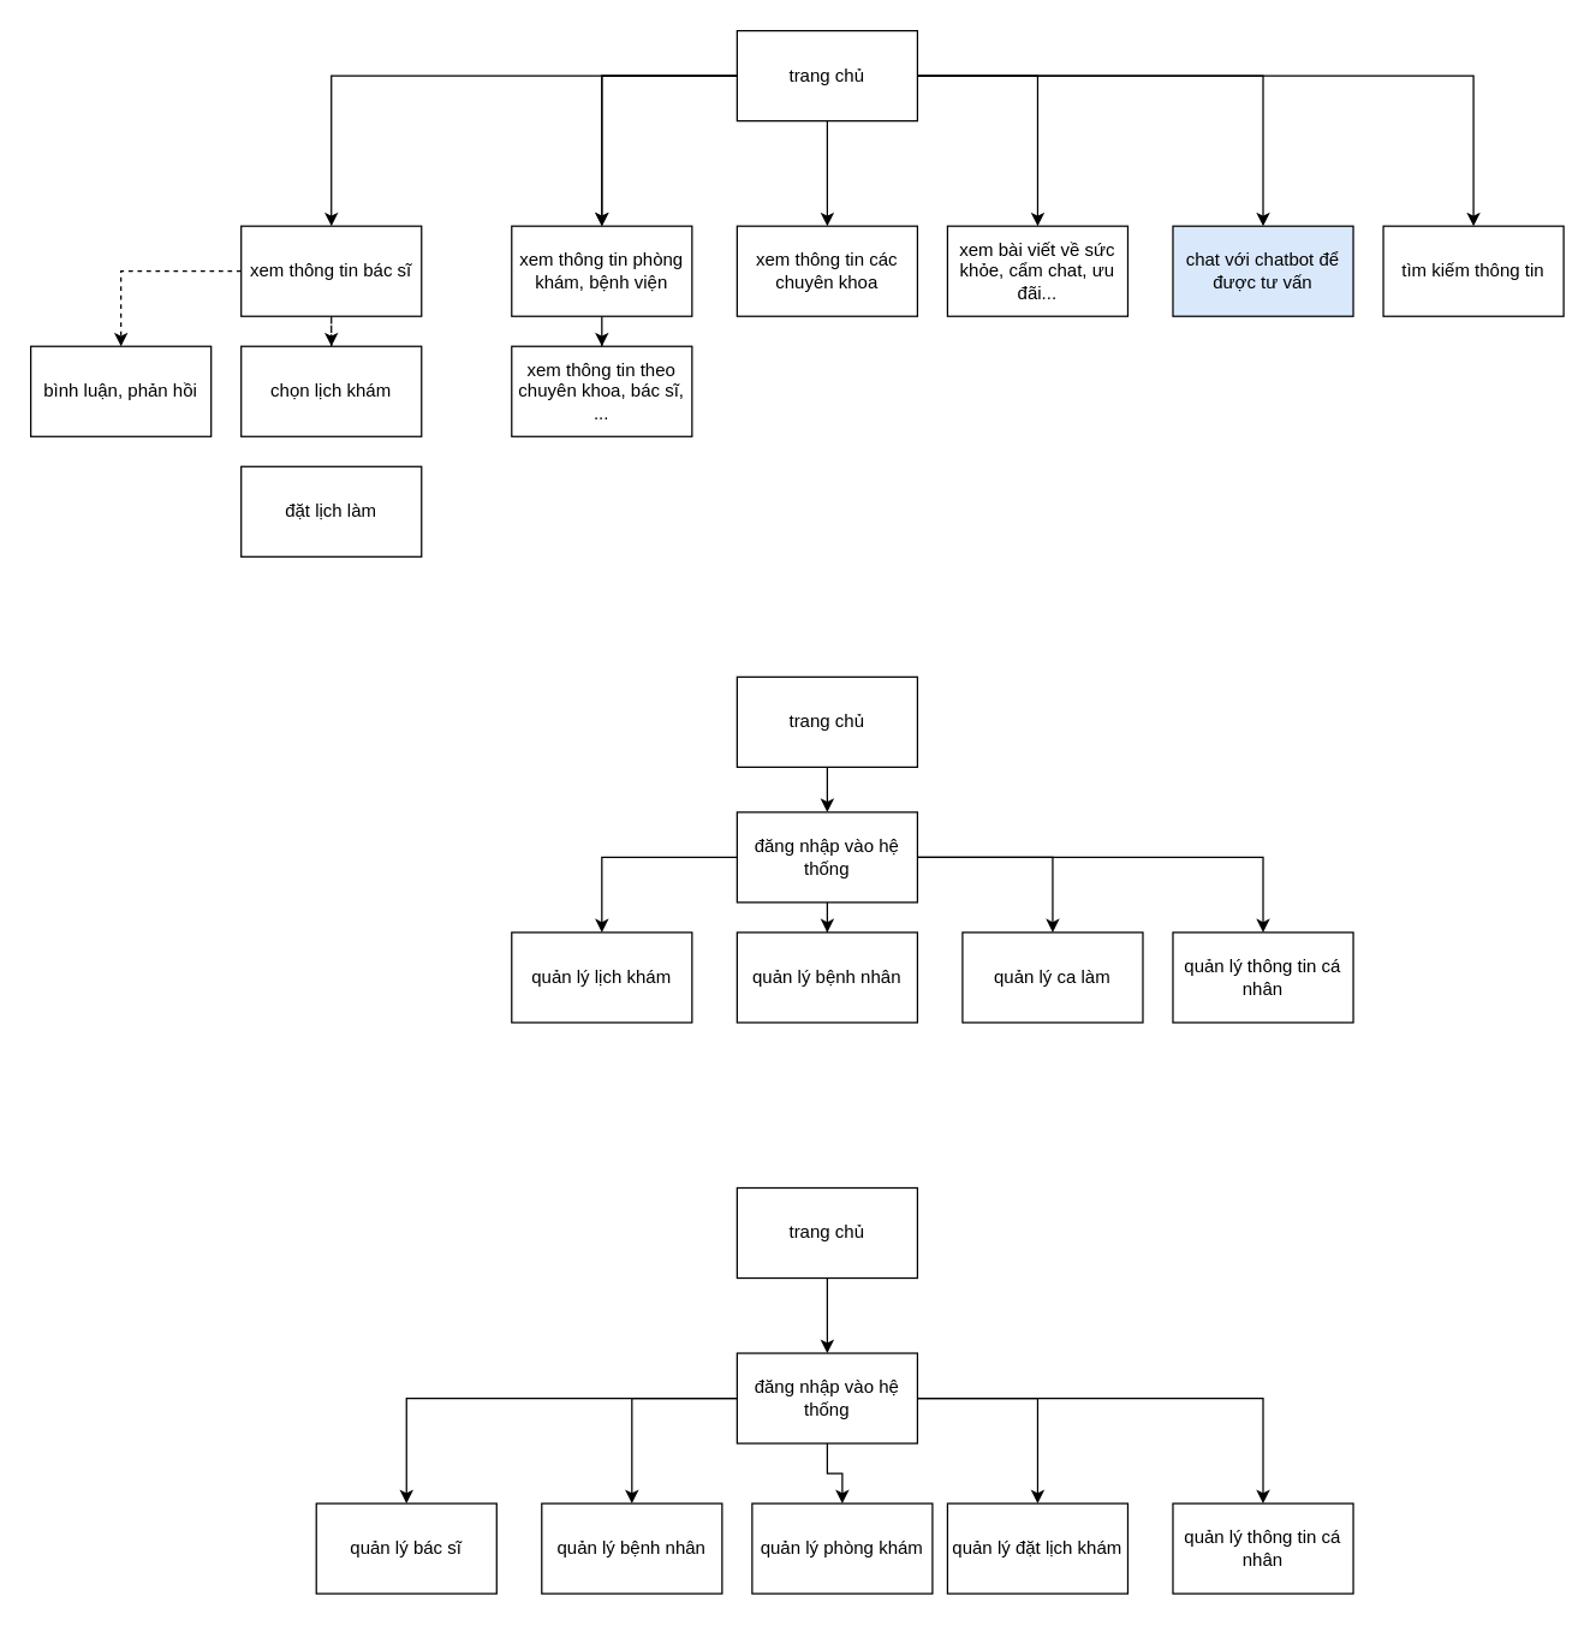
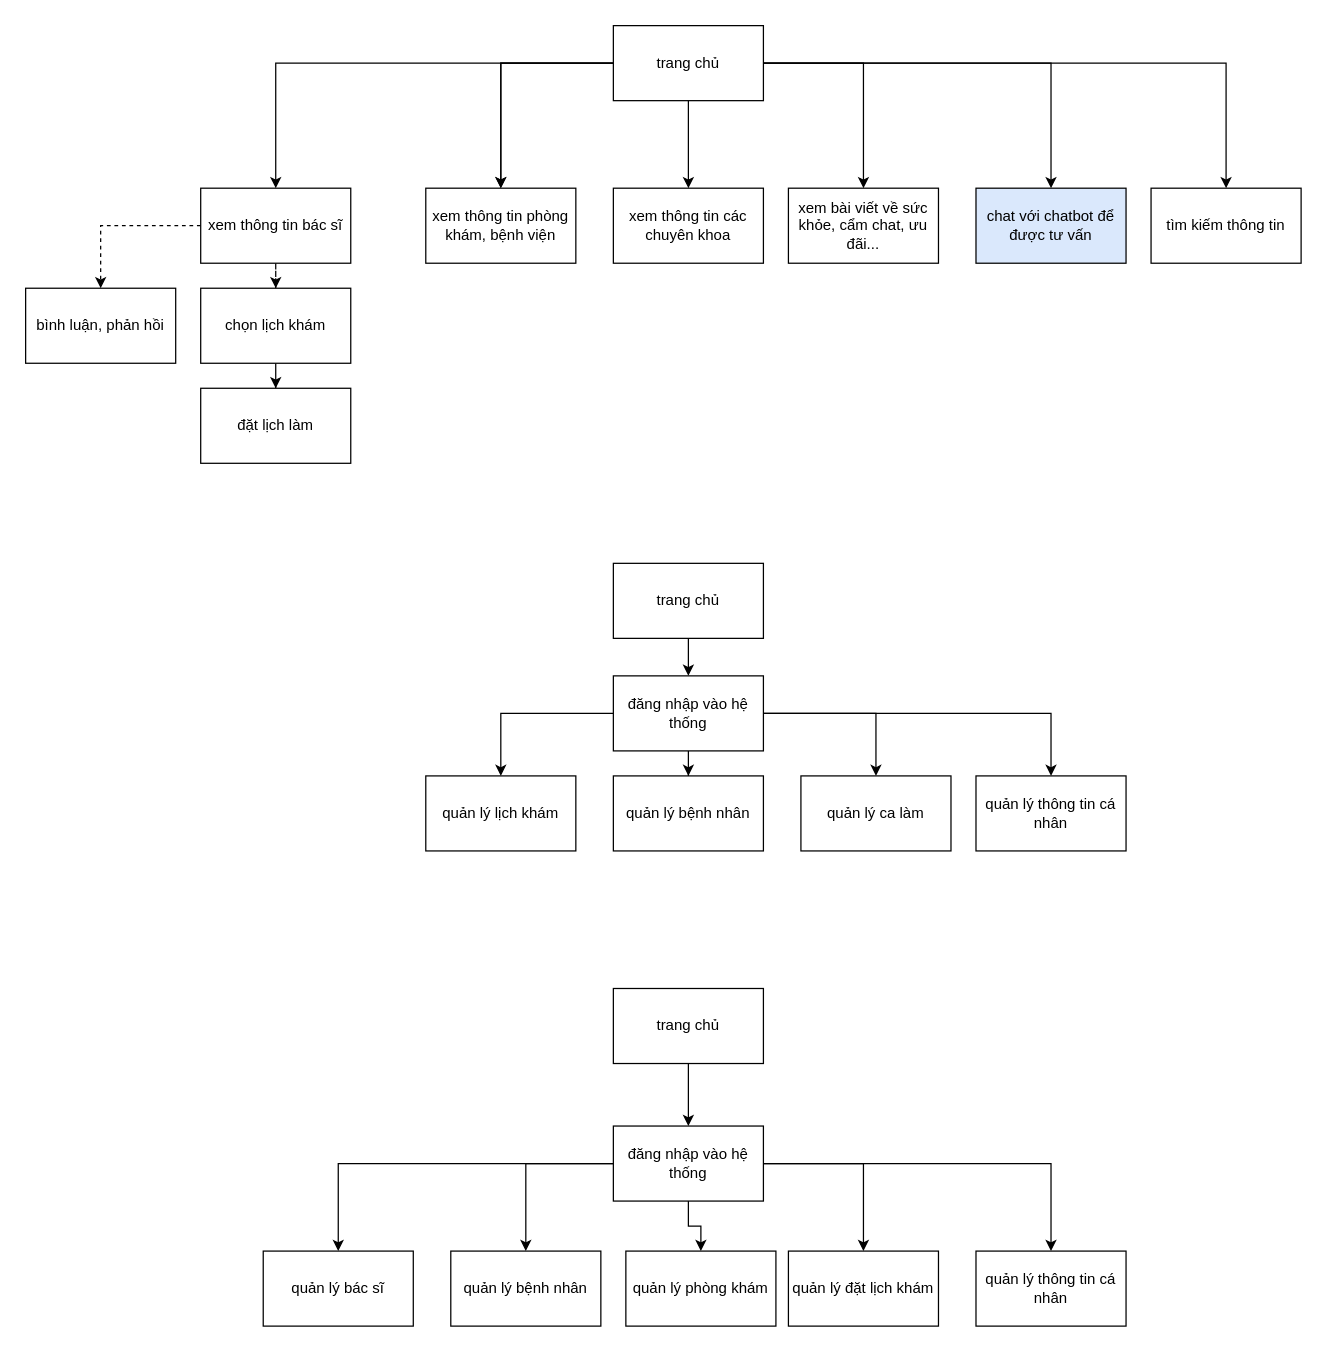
- <mxCell id="13" value="" style="edgeStyle=orthogonalEdgeStyle;rounded=0;orthogonalLoop=1;jettySize=auto;html=1;" edge="1" parent="1" source="14" target="19"><mxGeometry relative="1" as="geometry" /></mxCell>
- <mxCell id="19" value="xem thông tin theo chuyên khoa, bác sĩ, ..." style="rounded=0;whiteSpace=wrap;html=1;" vertex="1" parent="1"><mxGeometry x="340" y="230" width="120" height="60" as="geometry" /></mxCell>
+ <mxCell id="16" value="" style="edgeStyle=orthogonalEdgeStyle;rounded=0;orthogonalLoop=1;jettySize=auto;html=1;" edge="1" parent="1" source="17" target="18"><mxGeometry relative="1" as="geometry" /></mxCell>
